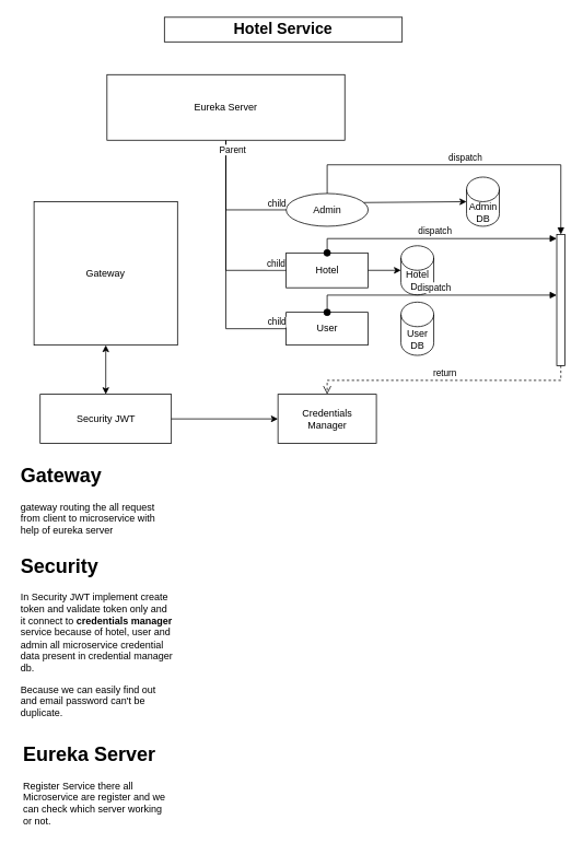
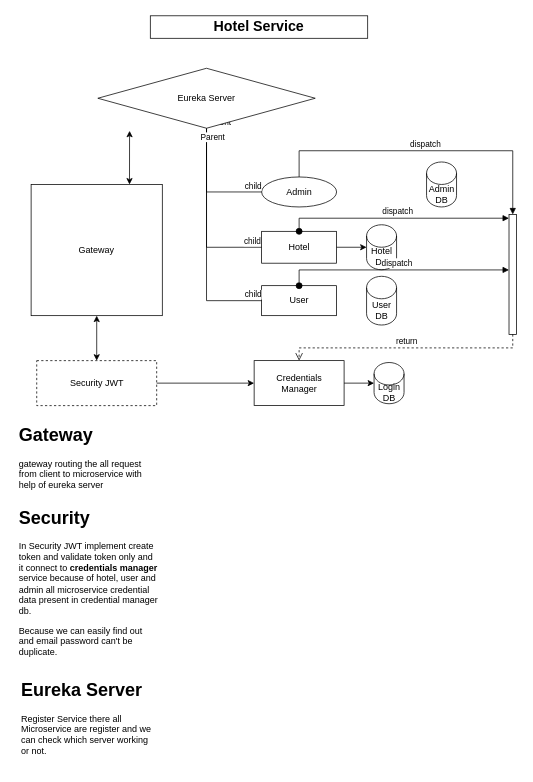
- <mxCell id="28" value="Eureka Server" style="html=1;whiteSpace=wrap;" vertex="1" parent="1"><mxGeometry x="130" y="90" width="290" height="80" as="geometry" /></mxCell>
+ <mxCell id="28" value="Eureka Server" style="rhombus;html=1;whiteSpace=wrap;" vertex="1" parent="1"><mxGeometry x="130" y="90" width="290" height="80" as="geometry" /></mxCell>
+ <mxCell id="30" value="" style="endArrow=classic;startArrow=classic;html=1;rounded=0;entryX=0.146;entryY=1.043;entryDx=0;entryDy=0;entryPerimeter=0;exitX=0.75;exitY=0;exitDx=0;exitDy=0;" edge="1" parent="1" source="2" target="28"><mxGeometry width="50" height="50" relative="1" as="geometry"><mxPoint x="170" y="240" as="sourcePoint" /><mxPoint x="220" y="190" as="targetPoint" /></mxGeometry></mxCell>
- <mxCell id="32" value="" style="endArrow=classic;html=1;rounded=0;entryX=0;entryY=0.5;entryDx=0;entryDy=0;entryPerimeter=0;exitX=1;exitY=0.25;exitDx=0;exitDy=0;" edge="1" parent="1" source="15" target="31"><mxGeometry width="50" height="50" relative="1" as="geometry"><mxPoint x="340" y="300" as="sourcePoint" /><mxPoint x="390" y="250" as="targetPoint" /></mxGeometry></mxCell>
- <mxCell id="3" value="Security JWT" style="whiteSpace=wrap;html=1;" vertex="1" parent="1"><mxGeometry x="48.5" y="480" width="160" height="60" as="geometry" /></mxCell>
+ <mxCell id="3" value="Security JWT" style="whiteSpace=wrap;html=1;dashed=1;" vertex="1" parent="1"><mxGeometry x="48.5" y="480" width="160" height="60" as="geometry" /></mxCell>
+ <mxCell id="14" value="" style="endArrow=classic;html=1;rounded=0;entryX=0;entryY=0.5;entryDx=0;entryDy=0;entryPerimeter=0;exitX=1;exitY=0.5;exitDx=0;exitDy=0;" edge="1" parent="1" source="7" target="10"><mxGeometry width="50" height="50" relative="1" as="geometry"><mxPoint x="478.5" y="495" as="sourcePoint" /><mxPoint x="528.5" y="445" as="targetPoint" /></mxGeometry></mxCell>
+ <mxCell id="10" value="Login DB" style="shape=cylinder3;whiteSpace=wrap;html=1;boundedLbl=1;backgroundOutline=1;size=15;" vertex="1" parent="1"><mxGeometry x="498.5" y="482.5" width="40" height="55" as="geometry" /></mxCell>
